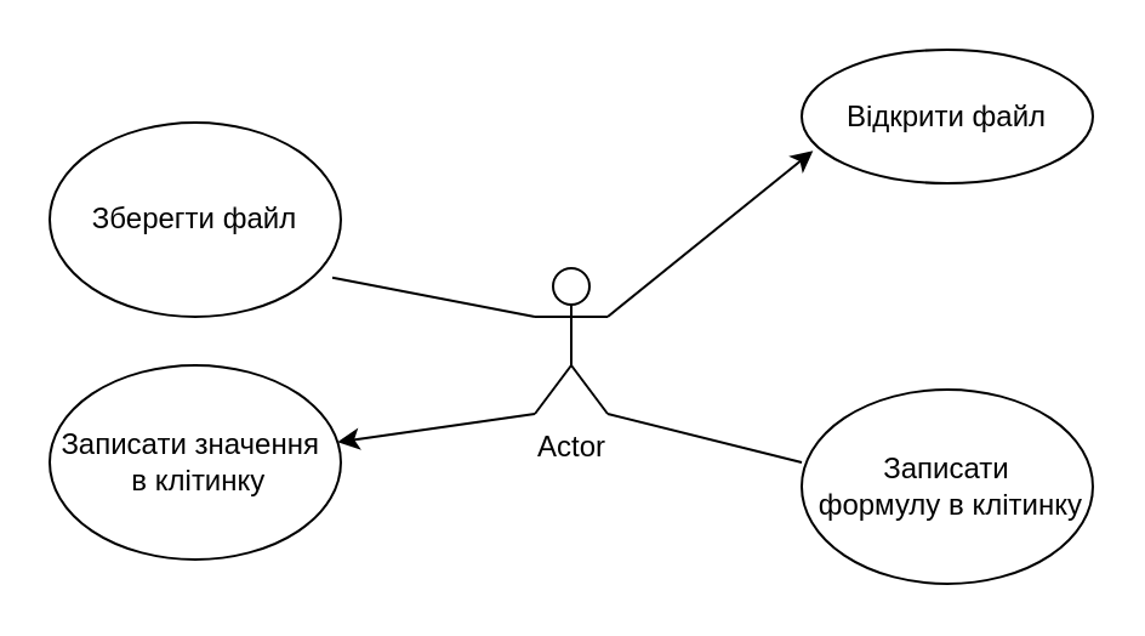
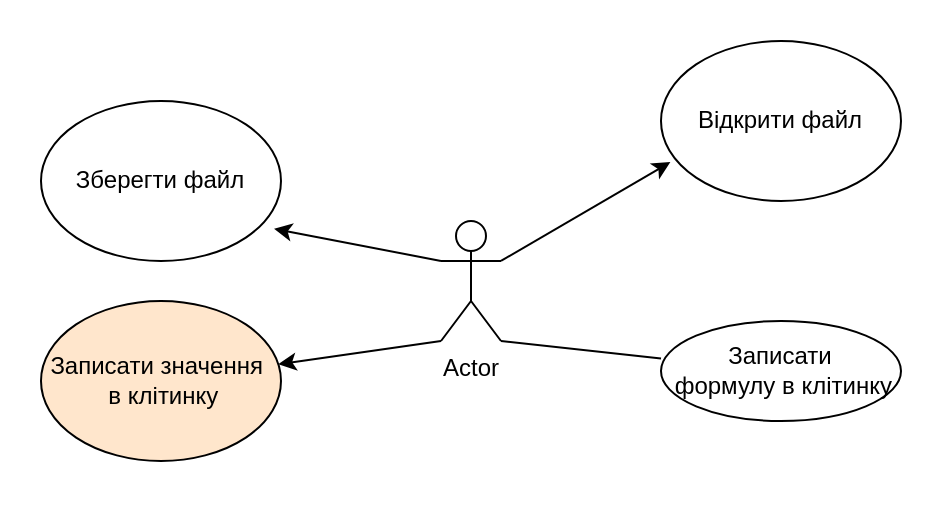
- <mxCell id="4" value="Відкрити файл&lt;br&gt;" style="ellipse;whiteSpace=wrap;html=1;" vertex="1" parent="1"><mxGeometry x="330" y="20" width="120" height="55" as="geometry" /></mxCell>
+ <mxCell id="4" value="Відкрити файл&lt;br&gt;" style="ellipse;whiteSpace=wrap;html=1;" vertex="1" parent="1"><mxGeometry x="330" y="20" width="120" height="80" as="geometry" /></mxCell>
- <mxCell id="8" value="" style="endArrow=none;html=1;entryX=0.971;entryY=0.799;entryDx=0;entryDy=0;entryPerimeter=0;exitX=0;exitY=0.333;exitDx=0;exitDy=0;exitPerimeter=0;" edge="1" parent="1" source="2" target="3"><mxGeometry width="50" height="50" relative="1" as="geometry"><mxPoint x="140" y="150" as="sourcePoint" /><mxPoint x="224.68" y="100.56" as="targetPoint" /></mxGeometry></mxCell>
+ <mxCell id="8" value="" style="endArrow=classic;html=1;entryX=0.971;entryY=0.799;entryDx=0;entryDy=0;entryPerimeter=0;exitX=0;exitY=0.333;exitDx=0;exitDy=0;exitPerimeter=0;" edge="1" parent="1" source="2" target="3"><mxGeometry width="50" height="50" relative="1" as="geometry"><mxPoint x="140" y="150" as="sourcePoint" /><mxPoint x="224.68" y="100.56" as="targetPoint" /></mxGeometry></mxCell>
- <mxCell id="5" value="Записати значення&amp;nbsp;&lt;br&gt;&amp;nbsp;в клітинку" style="ellipse;whiteSpace=wrap;html=1;" vertex="1" parent="1"><mxGeometry x="20" y="150" width="120" height="80" as="geometry" /></mxCell>
+ <mxCell id="5" value="Записати значення&amp;nbsp;&lt;br&gt;&amp;nbsp;в клітинку" style="ellipse;whiteSpace=wrap;html=1;fillColor=#ffe6cc;" vertex="1" parent="1"><mxGeometry x="20" y="150" width="120" height="80" as="geometry" /></mxCell>
- <mxCell id="6" value="Записати&lt;br&gt;&amp;nbsp;формулу в клітинку" style="ellipse;whiteSpace=wrap;html=1;" vertex="1" parent="1"><mxGeometry x="330" y="160" width="120" height="80" as="geometry" /></mxCell>
+ <mxCell id="6" value="Записати&lt;br&gt;&amp;nbsp;формулу в клітинку" style="ellipse;whiteSpace=wrap;html=1;" vertex="1" parent="1"><mxGeometry x="330" y="160" width="120" height="50" as="geometry" /></mxCell>
